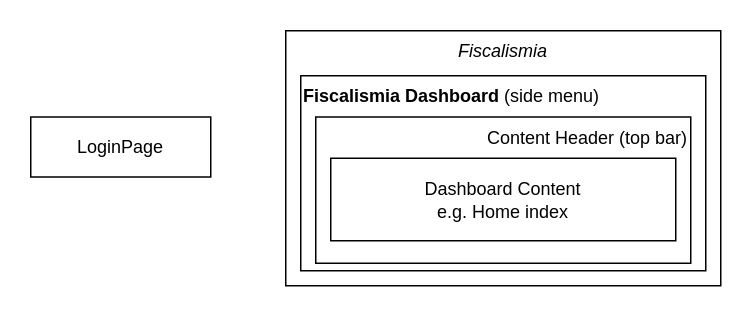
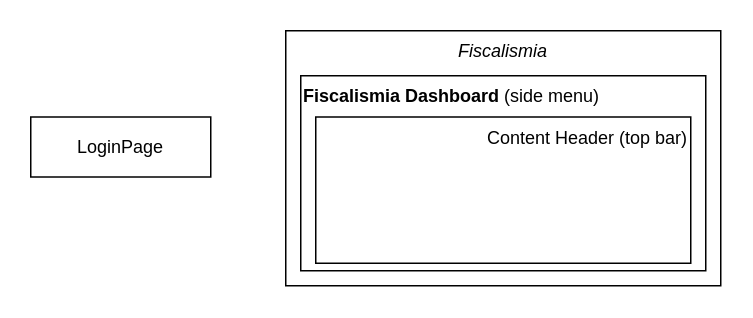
- <mxCell id="6" value="Dashboard Content&lt;br&gt;e.g. Home index&lt;br&gt;" style="rounded=0;whiteSpace=wrap;html=1;" parent="1" vertex="1"><mxGeometry x="220" y="105" width="230" height="55" as="geometry" /></mxCell>
